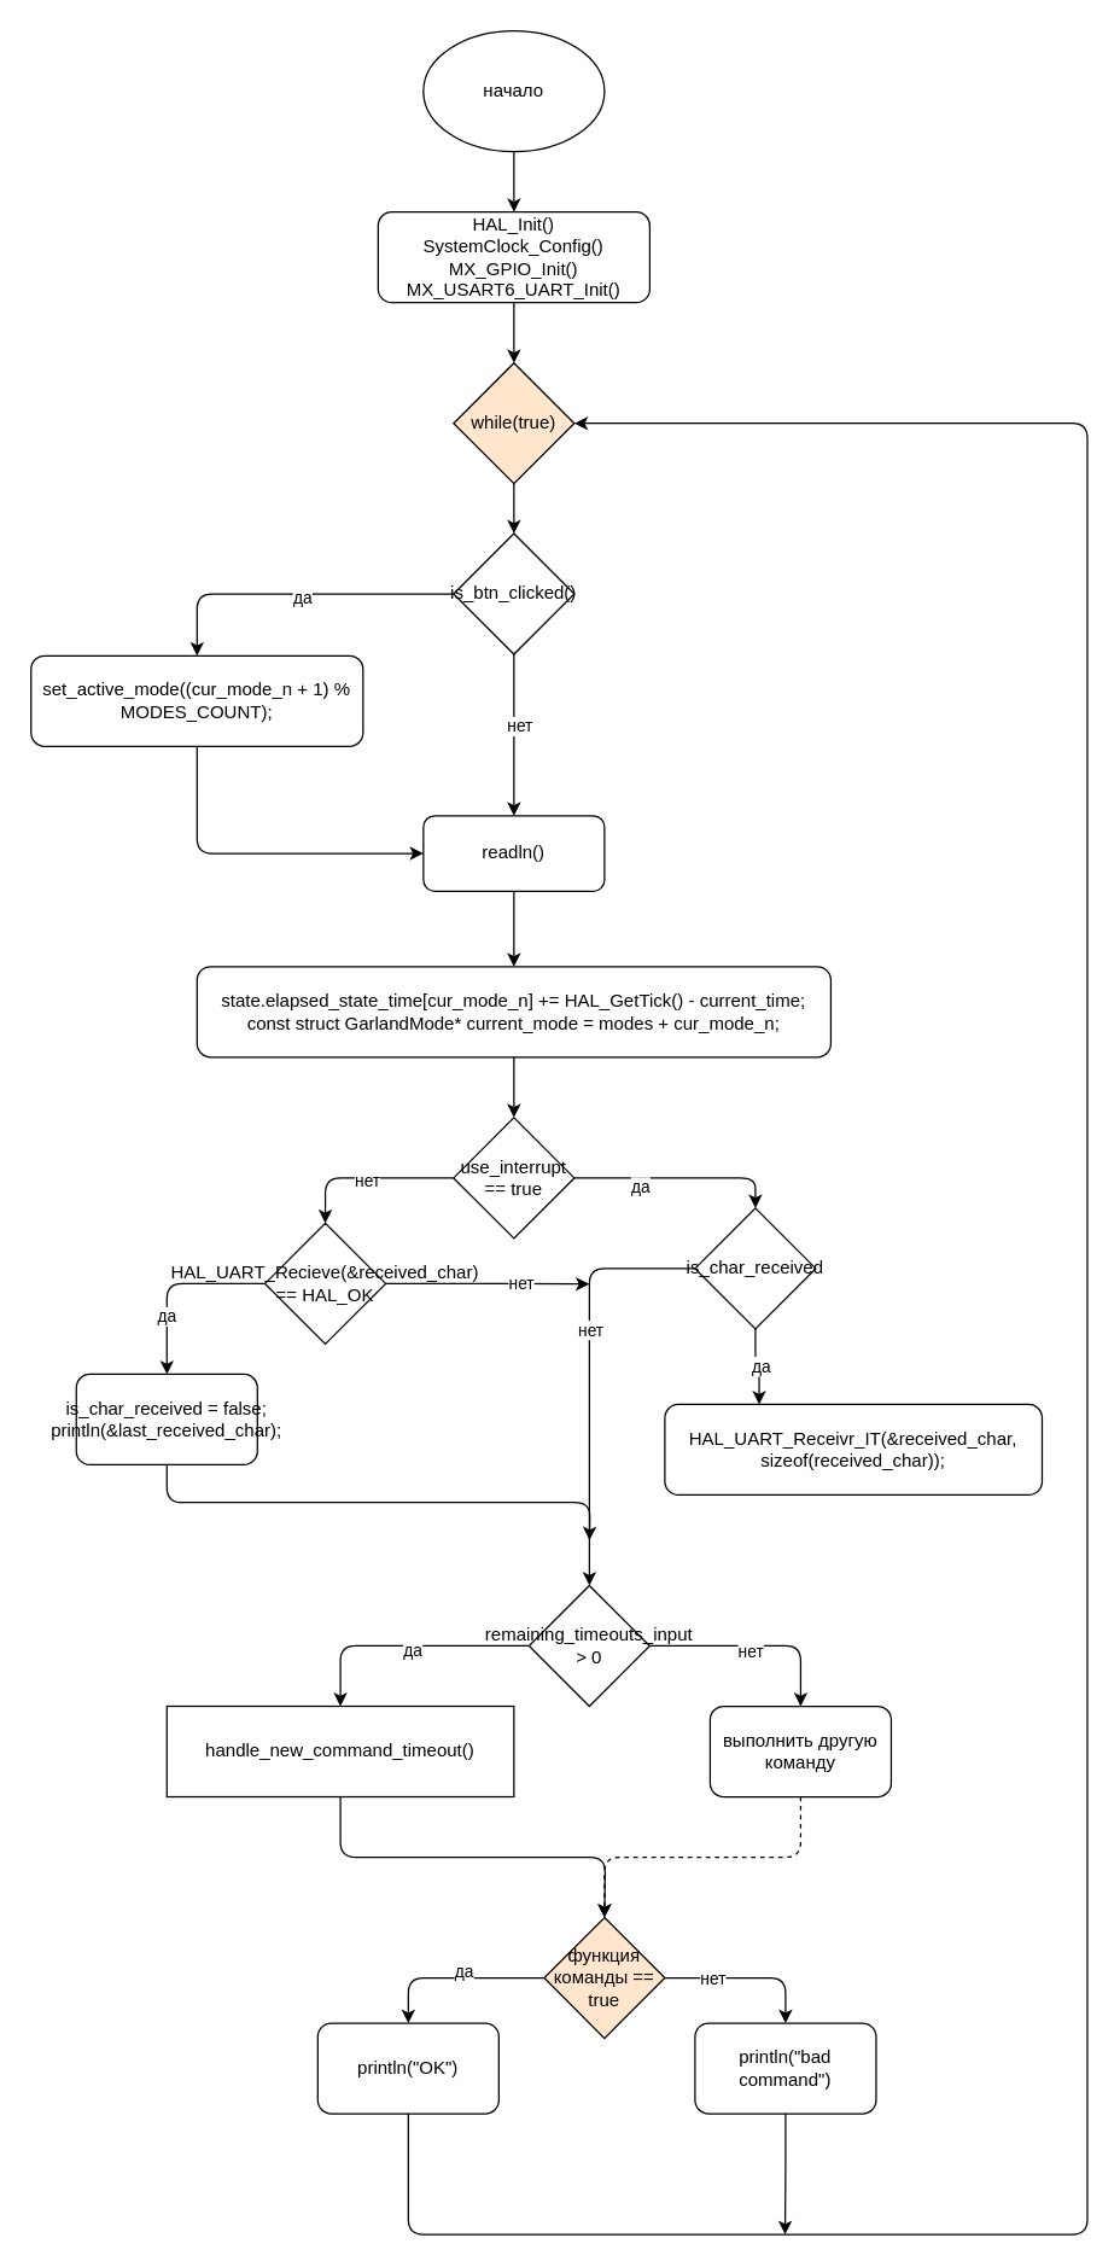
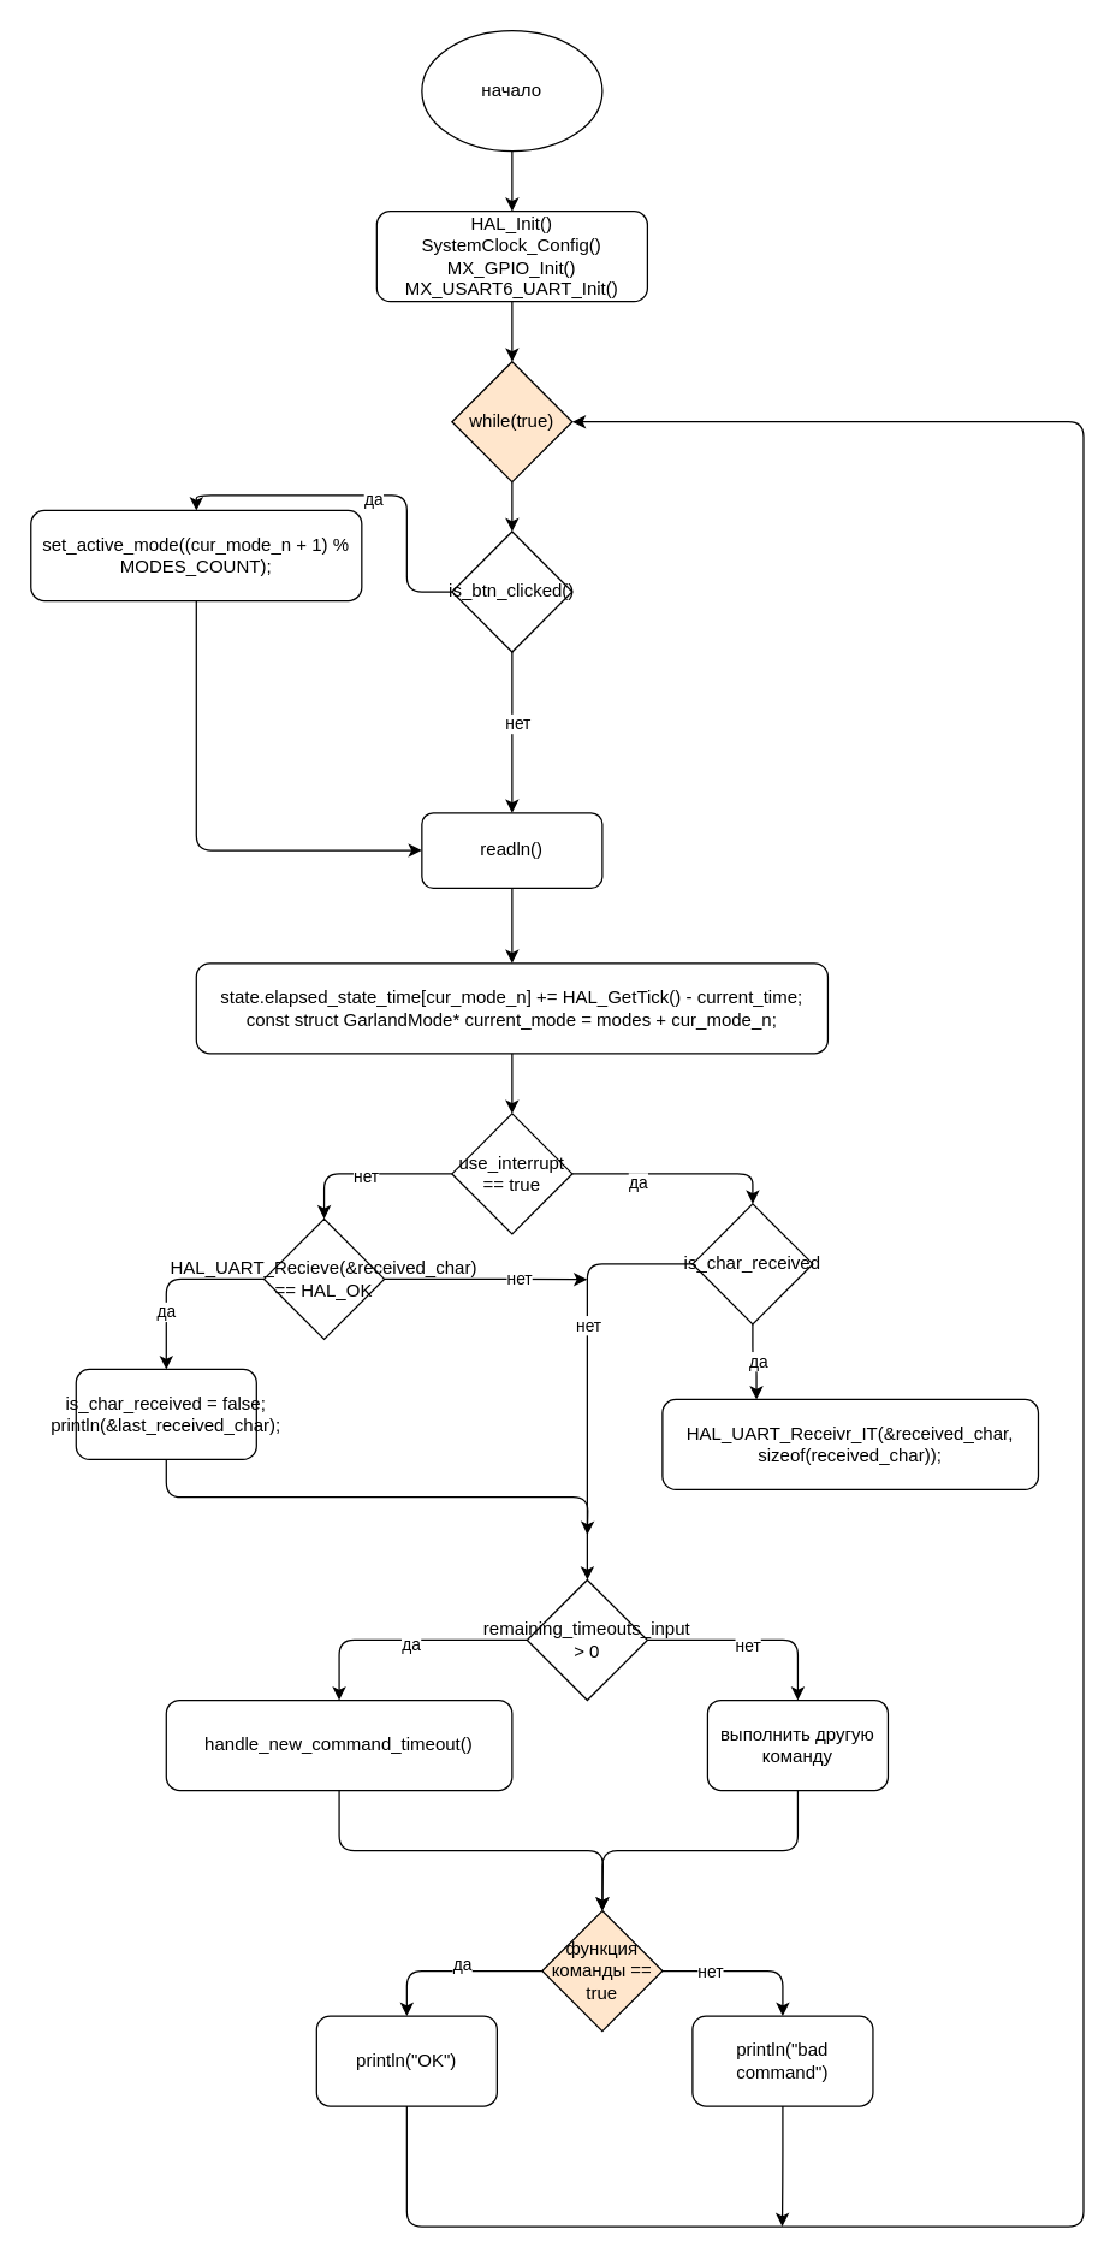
- <mxCell id="14" value="set_active_mode((cur_mode_n + 1) % MODES_COUNT);" style="rounded=1;whiteSpace=wrap;html=1;" vertex="1" parent="1"><mxGeometry x="20" y="434" width="220" height="60" as="geometry" /></mxCell>
+ <mxCell id="14" value="set_active_mode((cur_mode_n + 1) % MODES_COUNT);" style="rounded=1;whiteSpace=wrap;html=1;" vertex="1" parent="1"><mxGeometry x="20" y="339" width="220" height="60" as="geometry" /></mxCell>
- <mxCell id="43" value="handle_new_command_timeout()" style="whiteSpace=wrap;html=1;rounded=0;" vertex="1" parent="1"><mxGeometry x="110" y="1130" width="230" height="60" as="geometry" /></mxCell>
+ <mxCell id="43" value="handle_new_command_timeout()" style="rounded=1;whiteSpace=wrap;html=1;" vertex="1" parent="1"><mxGeometry x="110" y="1130" width="230" height="60" as="geometry" /></mxCell>
- <mxCell id="44" style="edgeStyle=orthogonalEdgeStyle;html=1;exitX=0.5;exitY=1;exitDx=0;exitDy=0;entryX=0.5;entryY=0;entryDx=0;entryDy=0;dashed=1;" edge="1" parent="1" source="45" target="50"><mxGeometry relative="1" as="geometry" /></mxCell>
+ <mxCell id="44" style="edgeStyle=orthogonalEdgeStyle;html=1;exitX=0.5;exitY=1;exitDx=0;exitDy=0;entryX=0.5;entryY=0;entryDx=0;entryDy=0;" edge="1" parent="1" source="45" target="50"><mxGeometry relative="1" as="geometry" /></mxCell>
